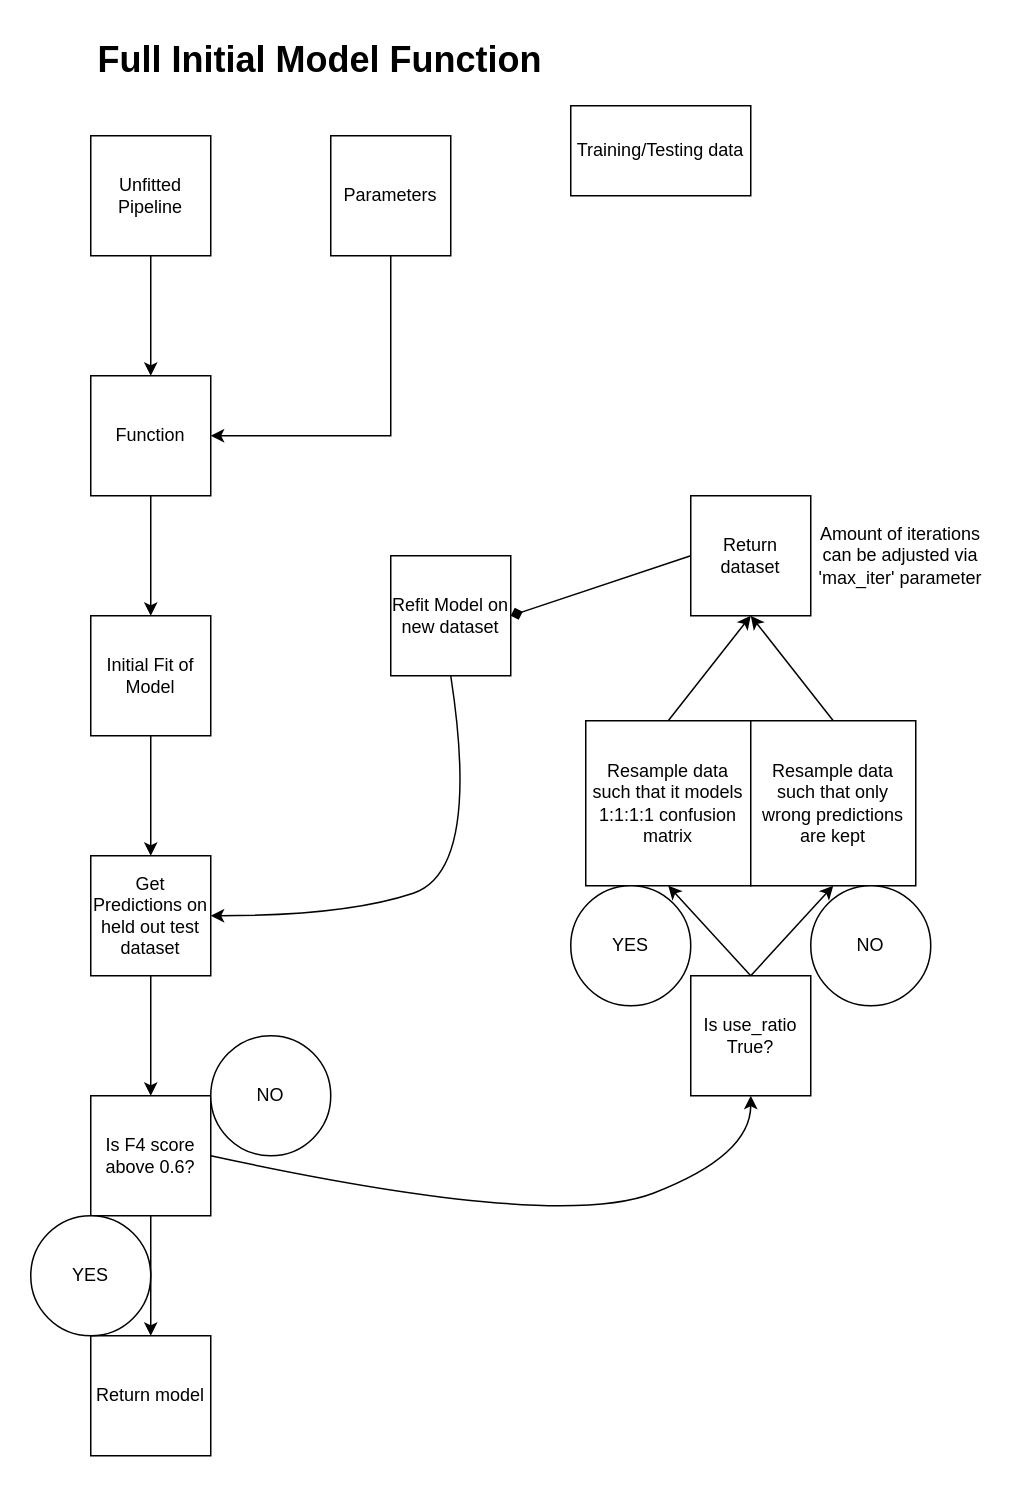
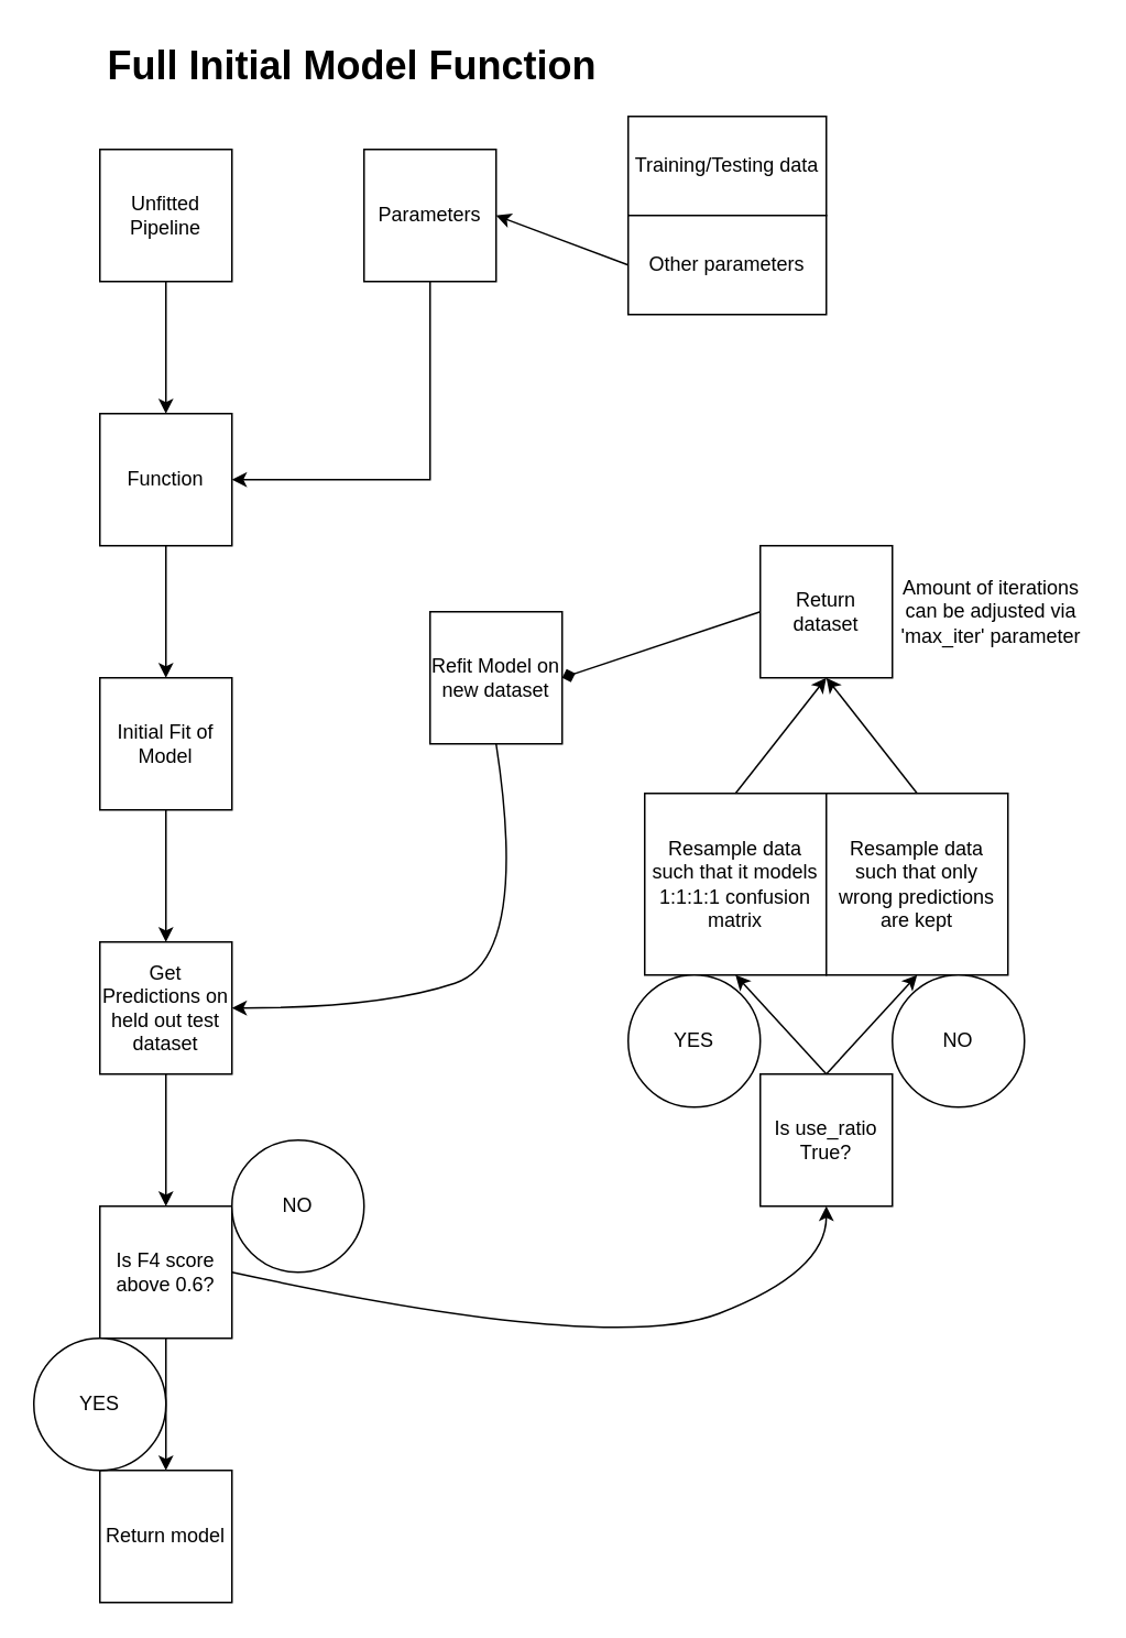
+ <mxCell id="12" value="" style="endArrow=classic;html=1;rounded=0;entryX=1;entryY=0.5;entryDx=0;entryDy=0;exitX=0;exitY=0.5;exitDx=0;exitDy=0;" edge="1" parent="1" source="11" target="5"><mxGeometry width="50" height="50" relative="1" as="geometry"><mxPoint x="390" y="90" as="sourcePoint" /><mxPoint x="310" y="140" as="targetPoint" /></mxGeometry></mxCell>
+ <mxCell id="11" value="Other parameters" style="whiteSpace=wrap;html=1;" vertex="1" parent="1"><mxGeometry x="380" y="130" width="120" height="60" as="geometry" /></mxCell>
